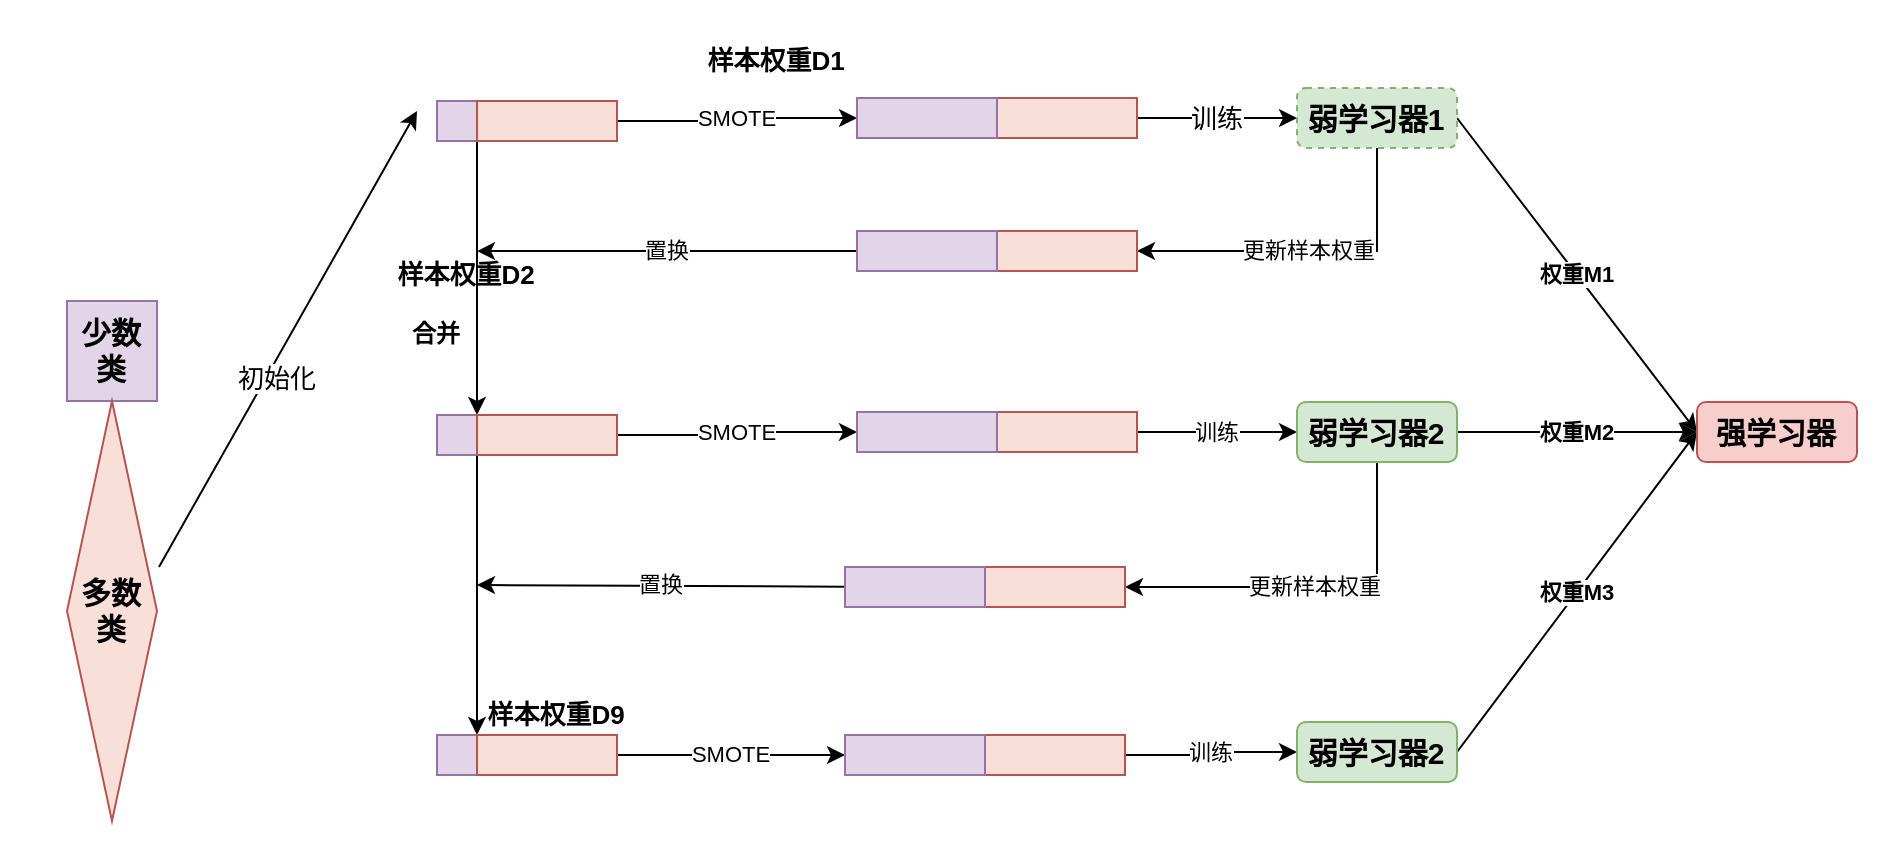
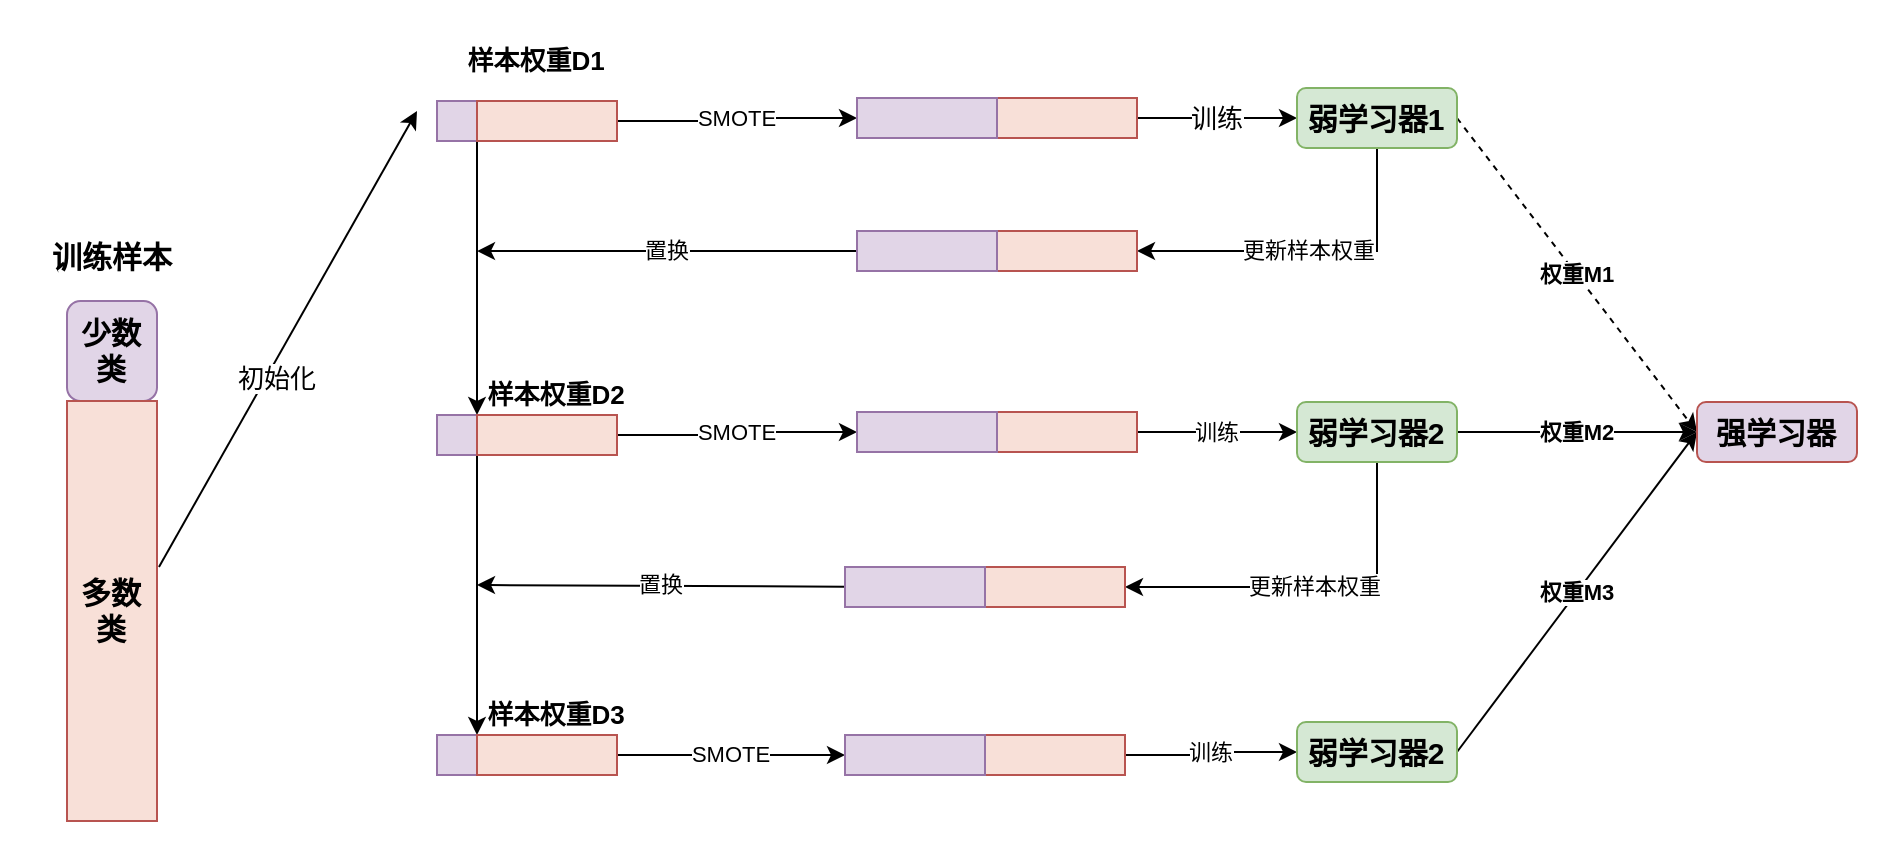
- <mxCell id="15" value="&lt;span style=&quot;font-size: 13px ; font-weight: 700&quot;&gt;样本权重D1&lt;/span&gt;" style="text;html=1;strokeColor=none;fillColor=none;align=center;verticalAlign=middle;whiteSpace=wrap;rounded=0;" parent="1" vertex="1"><mxGeometry x="338" y="20" width="100" height="20" as="geometry" /></mxCell>
+ <mxCell id="15" value="&lt;span style=&quot;font-size: 13px ; font-weight: 700&quot;&gt;样本权重D1&lt;/span&gt;" style="text;html=1;strokeColor=none;fillColor=none;align=center;verticalAlign=middle;whiteSpace=wrap;rounded=0;" parent="1" vertex="1"><mxGeometry x="218" y="20" width="100" height="20" as="geometry" /></mxCell>
- <mxCell id="8" value="弱学习器1" style="rounded=1;whiteSpace=wrap;html=1;fontSize=15;fontStyle=1;fillColor=#d5e8d4;strokeColor=#82b366;dashed=1;" parent="1" vertex="1"><mxGeometry x="648" y="43.5" width="80" height="30" as="geometry" /></mxCell>
+ <mxCell id="8" value="弱学习器1" style="rounded=1;whiteSpace=wrap;html=1;fontSize=15;fontStyle=1;fillColor=#d5e8d4;strokeColor=#82b366;" parent="1" vertex="1"><mxGeometry x="648" y="43.5" width="80" height="30" as="geometry" /></mxCell>
- <mxCell id="7" value="&lt;b&gt;权重M1&lt;/b&gt;" style="rounded=0;orthogonalLoop=1;jettySize=auto;html=1;exitX=1;exitY=0.5;exitDx=0;exitDy=0;entryX=0;entryY=0.5;entryDx=0;entryDy=0;" edge="1" parent="1" source="8" target="35"><mxGeometry relative="1" as="geometry" /></mxCell>
+ <mxCell id="7" value="&lt;b&gt;权重M1&lt;/b&gt;" style="rounded=0;orthogonalLoop=1;jettySize=auto;html=1;exitX=1;exitY=0.5;exitDx=0;exitDy=0;entryX=0;entryY=0.5;entryDx=0;entryDy=0;dashed=1;" edge="1" parent="1" source="8" target="35"><mxGeometry relative="1" as="geometry" /></mxCell>
+ <mxCell id="9" value="&lt;span style=&quot;font-size: 15px ; font-weight: 700&quot;&gt;训练样本&lt;/span&gt;" style="text;html=1;strokeColor=none;fillColor=none;align=center;verticalAlign=middle;whiteSpace=wrap;rounded=0;" parent="1" vertex="1"><mxGeometry x="20.5" y="120" width="70" height="15" as="geometry" /></mxCell>
- <mxCell id="21" value="&lt;span style=&quot;font-size: 13px ; font-weight: 700&quot;&gt;样本权重D2&lt;/span&gt;" style="text;html=1;strokeColor=none;fillColor=none;align=center;verticalAlign=middle;whiteSpace=wrap;rounded=0;" parent="1" vertex="1"><mxGeometry x="183" y="127" width="100" height="20" as="geometry" /></mxCell>
+ <mxCell id="21" value="&lt;span style=&quot;font-size: 13px ; font-weight: 700&quot;&gt;样本权重D2&lt;/span&gt;" style="text;html=1;strokeColor=none;fillColor=none;align=center;verticalAlign=middle;whiteSpace=wrap;rounded=0;" parent="1" vertex="1"><mxGeometry x="228" y="187" width="100" height="20" as="geometry" /></mxCell>
- <mxCell id="22" value="&lt;b&gt;合并&lt;/b&gt;" style="text;html=1;strokeColor=none;fillColor=none;align=center;verticalAlign=middle;whiteSpace=wrap;rounded=0;" parent="1" vertex="1"><mxGeometry x="198" y="157" width="40" height="20" as="geometry" /></mxCell>
- <mxCell id="2" value="少数类" style="rounded=0;whiteSpace=wrap;html=1;fillColor=#e1d5e7;strokeColor=#9673a6;fontStyle=1;fontSize=15;" parent="1" vertex="1"><mxGeometry x="33" y="150" width="45" height="50" as="geometry" /></mxCell>
+ <mxCell id="2" value="少数类" style="whiteSpace=wrap;html=1;fillColor=#e1d5e7;strokeColor=#9673a6;fontStyle=1;fontSize=15;rounded=1;" parent="1" vertex="1"><mxGeometry x="33" y="150" width="45" height="50" as="geometry" /></mxCell>
- <mxCell id="35" value="强学习器" style="rounded=1;whiteSpace=wrap;html=1;fontSize=15;fontStyle=1;fillColor=#f8cecc;strokeColor=#b85450;" vertex="1" parent="1"><mxGeometry x="848" y="200.5" width="80" height="30" as="geometry" /></mxCell>
+ <mxCell id="35" value="强学习器" style="rounded=1;whiteSpace=wrap;html=1;fontSize=15;fontStyle=1;fillColor=#e1d5e7;strokeColor=#b85450;" vertex="1" parent="1"><mxGeometry x="848" y="200.5" width="80" height="30" as="geometry" /></mxCell>
- <mxCell id="10" value="多数类" style="rhombus;whiteSpace=wrap;html=1;fillColor=#F8E0D8;strokeColor=#b85450;fontStyle=1;fontSize=15;" parent="1" vertex="1"><mxGeometry x="33" y="200" width="45" height="210" as="geometry" /></mxCell>
+ <mxCell id="10" value="多数类" style="rounded=0;whiteSpace=wrap;html=1;fillColor=#F8E0D8;strokeColor=#b85450;fontStyle=1;fontSize=15;" parent="1" vertex="1"><mxGeometry x="33" y="200" width="45" height="210" as="geometry" /></mxCell>
- <mxCell id="31" value="&lt;span style=&quot;font-size: 13px ; font-weight: 700&quot;&gt;样本权重D9&lt;/span&gt;" style="text;html=1;strokeColor=none;fillColor=none;align=center;verticalAlign=middle;whiteSpace=wrap;rounded=0;" vertex="1" parent="1"><mxGeometry x="228" y="347" width="100" height="20" as="geometry" /></mxCell>
+ <mxCell id="31" value="&lt;span style=&quot;font-size: 13px ; font-weight: 700&quot;&gt;样本权重D3&lt;/span&gt;" style="text;html=1;strokeColor=none;fillColor=none;align=center;verticalAlign=middle;whiteSpace=wrap;rounded=0;" vertex="1" parent="1"><mxGeometry x="228" y="347" width="100" height="20" as="geometry" /></mxCell>
